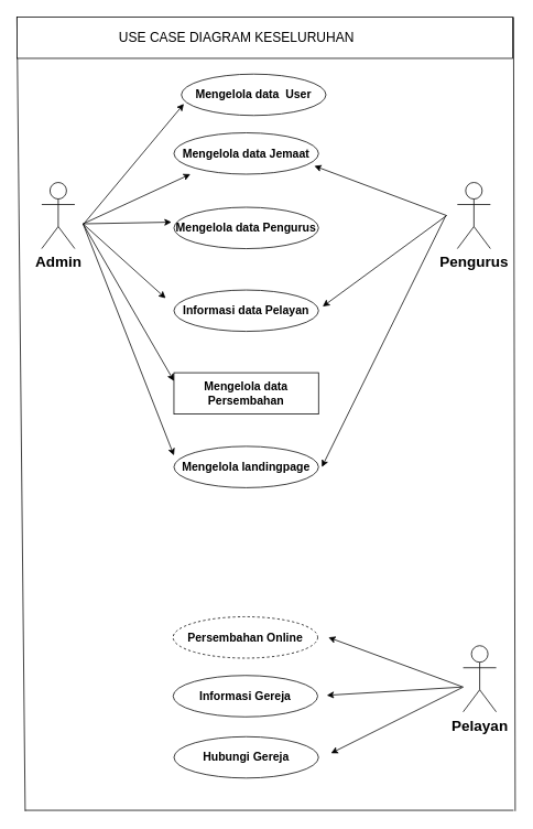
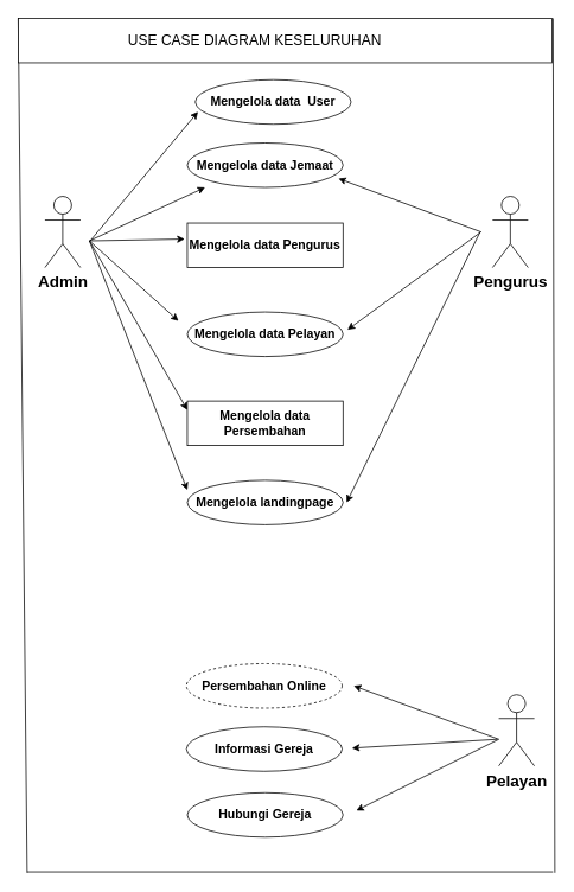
- <mxCell id="6" value="&lt;font style=&quot;font-size: 14px;&quot;&gt;&lt;b&gt;Mengelola data Pengurus&lt;/b&gt;&lt;/font&gt;" style="ellipse;whiteSpace=wrap;html=1;" parent="1" vertex="1"><mxGeometry x="210" y="250" width="175" height="50" as="geometry" /></mxCell>
+ <mxCell id="6" value="&lt;font style=&quot;font-size: 14px;&quot;&gt;&lt;b&gt;Mengelola data Pengurus&lt;/b&gt;&lt;/font&gt;" style="whiteSpace=wrap;html=1;rounded=0;" parent="1" vertex="1"><mxGeometry x="210" y="250" width="175" height="50" as="geometry" /></mxCell>
- <mxCell id="7" value="&lt;font style=&quot;font-size: 14px;&quot;&gt;&lt;b&gt;Informasi data Pelayan&lt;/b&gt;&lt;/font&gt;" style="ellipse;whiteSpace=wrap;html=1;" parent="1" vertex="1"><mxGeometry x="210" y="350" width="175" height="50" as="geometry" /></mxCell>
+ <mxCell id="7" value="&lt;font style=&quot;font-size: 14px;&quot;&gt;&lt;b&gt;Mengelola data Pelayan&lt;/b&gt;&lt;/font&gt;" style="ellipse;whiteSpace=wrap;html=1;" parent="1" vertex="1"><mxGeometry x="210" y="350" width="175" height="50" as="geometry" /></mxCell>
